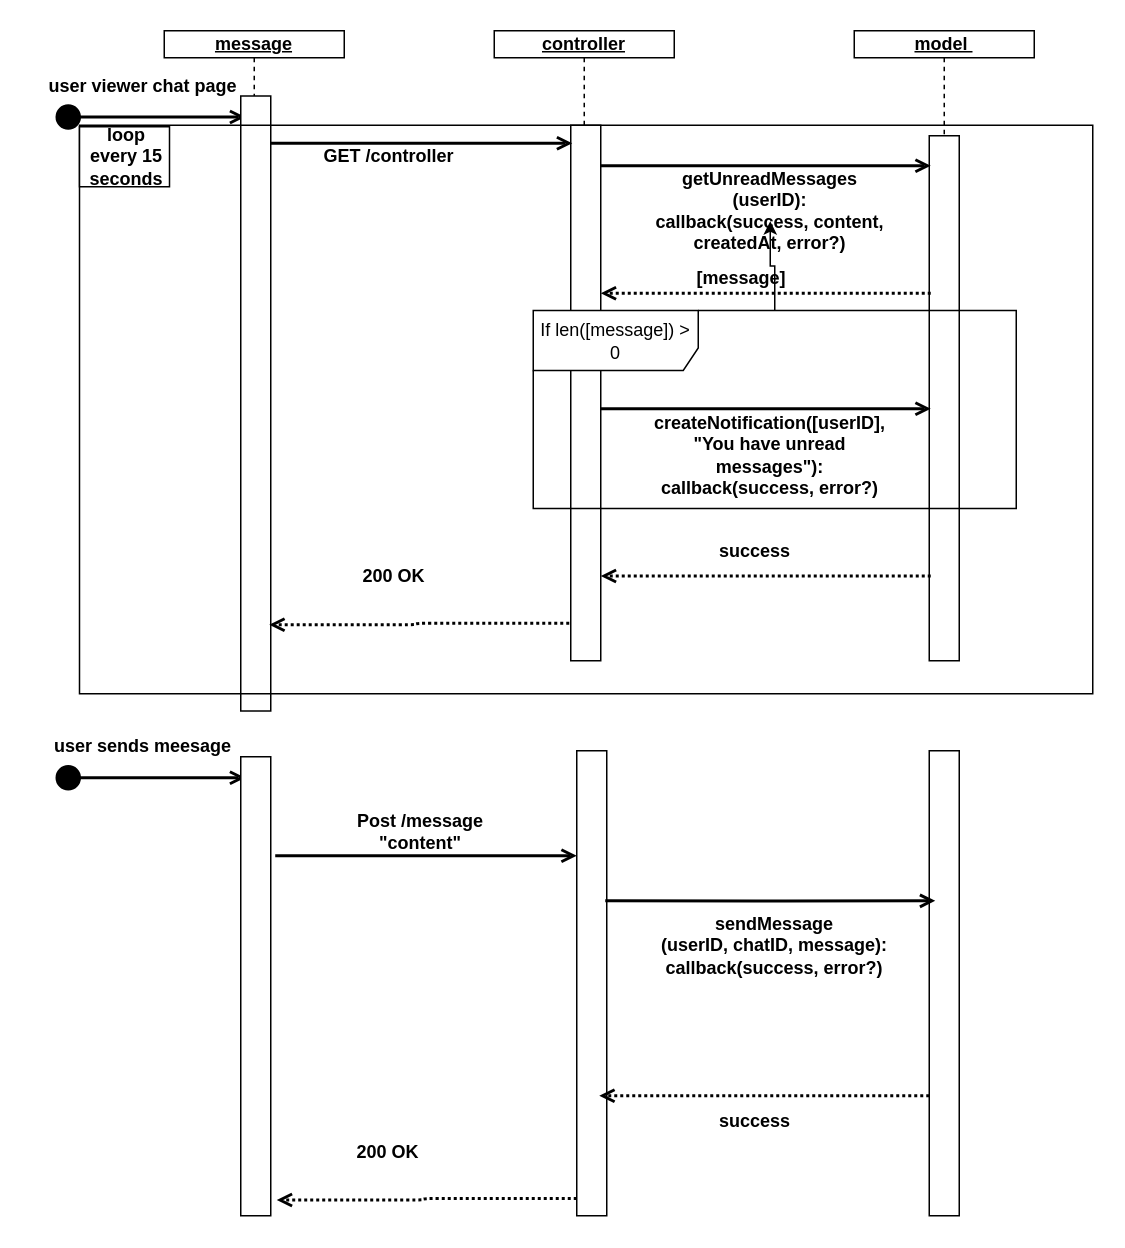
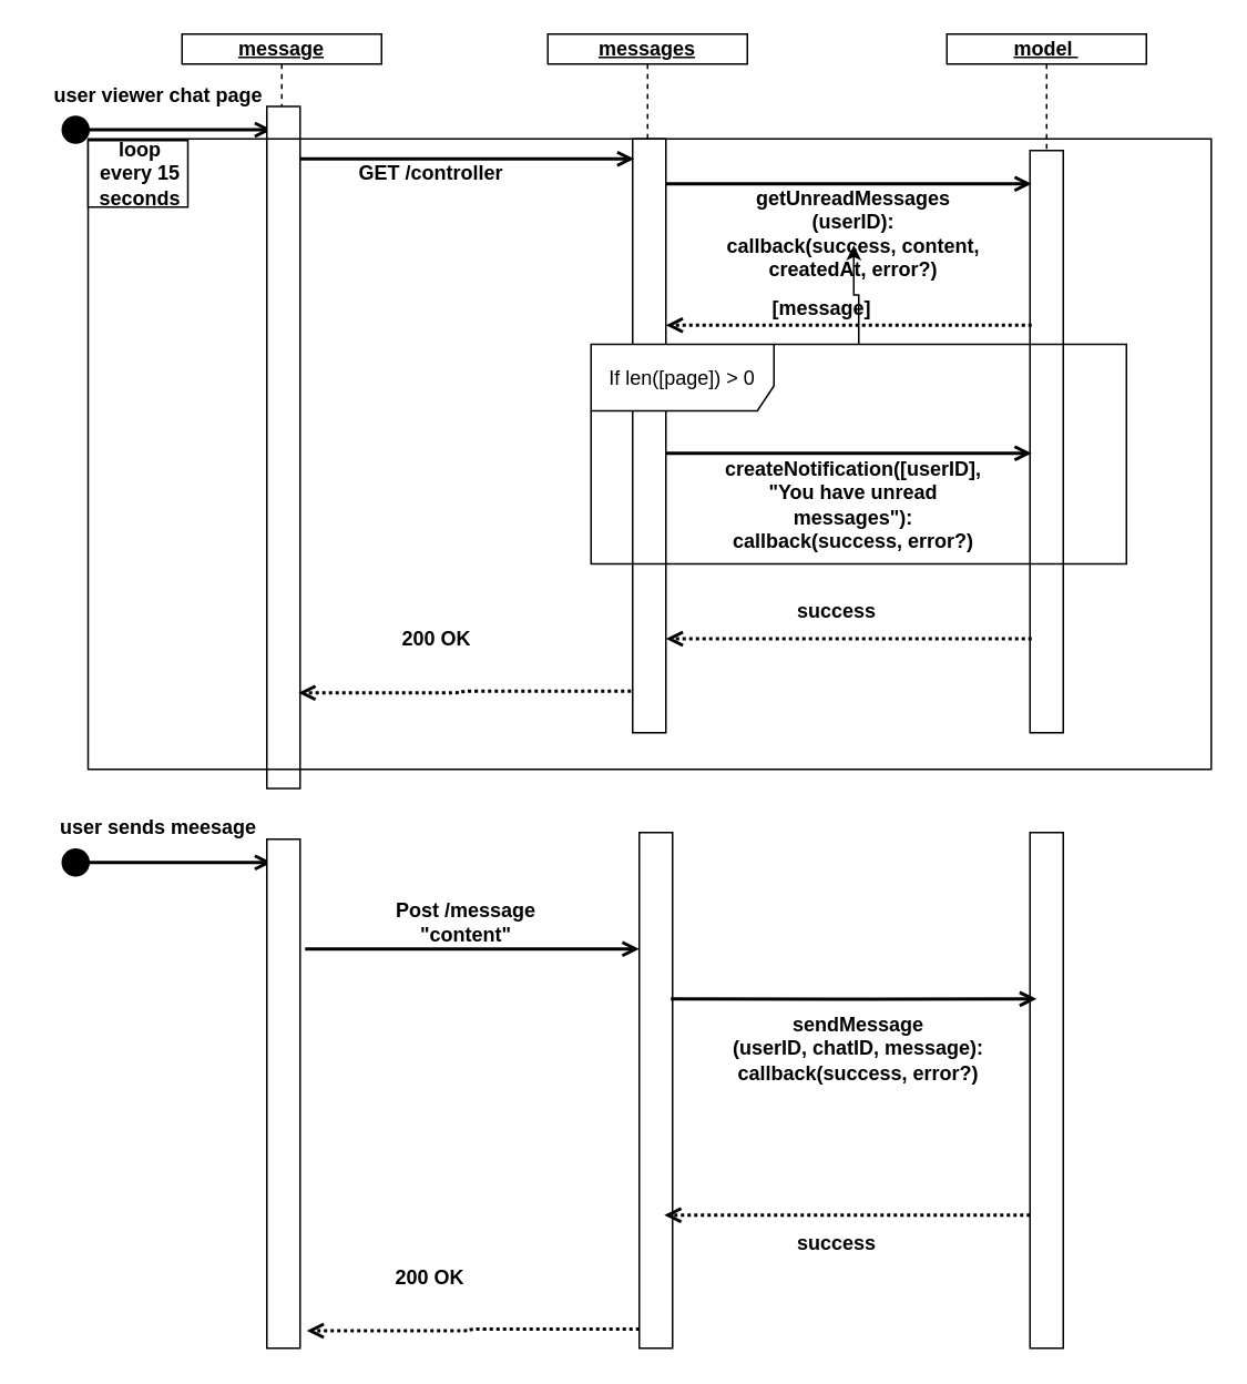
- <mxCell id="6" value="&lt;div style='width: 117.0px;height:auto;word-break: break-word;'&gt;&lt;div align=&quot;center&quot;&gt;&lt;span style=&quot;font-size: 12px; font-family: Arial; white-space: pre-wrap; font-weight: bold; text-decoration: underline; line-height: 14px; color: rgb(0, 0, 0);&quot;&gt;controller&lt;/span&gt;&lt;/div&gt;&lt;/div&gt;" style="shape=rect;shadow=0;strokeWidth=1;fillColor=#FFFFFF;strokeColor=#000000;opacity=100.0;html=1;nl2Br=0;verticalAlign=top;align=center;spacingLeft=0.0;spacingRight=0;spacingTop=-5.0;spacingBottom=2;whiteSpace=wrap;gliffyId=19;" vertex="1" parent="5"><mxGeometry width="120" height="18" as="geometry" /></mxCell>
+ <mxCell id="6" value="&lt;div style='width: 117.0px;height:auto;word-break: break-word;'&gt;&lt;div align=&quot;center&quot;&gt;&lt;span style=&quot;font-size: 12px; font-family: Arial; white-space: pre-wrap; font-weight: bold; text-decoration: underline; line-height: 14px; color: rgb(0, 0, 0);&quot;&gt;messages&lt;/span&gt;&lt;/div&gt;&lt;/div&gt;" style="shape=rect;shadow=0;strokeWidth=1;fillColor=#FFFFFF;strokeColor=#000000;opacity=100.0;html=1;nl2Br=0;verticalAlign=top;align=center;spacingLeft=0.0;spacingRight=0;spacingTop=-5.0;spacingBottom=2;whiteSpace=wrap;gliffyId=19;" vertex="1" parent="5"><mxGeometry width="120" height="18" as="geometry" /></mxCell>
- <mxCell id="42" value="If len([message]) &amp;gt; 0" style="shape=umlFrame;whiteSpace=wrap;html=1;width=110;height=40;" vertex="1" parent="1"><mxGeometry x="355" y="206.5" width="322" height="132" as="geometry" /></mxCell>
+ <mxCell id="42" value="If len([page]) &amp;gt; 0" style="shape=umlFrame;whiteSpace=wrap;html=1;width=110;height=40;" vertex="1" parent="1"><mxGeometry x="355" y="206.5" width="322" height="132" as="geometry" /></mxCell>
